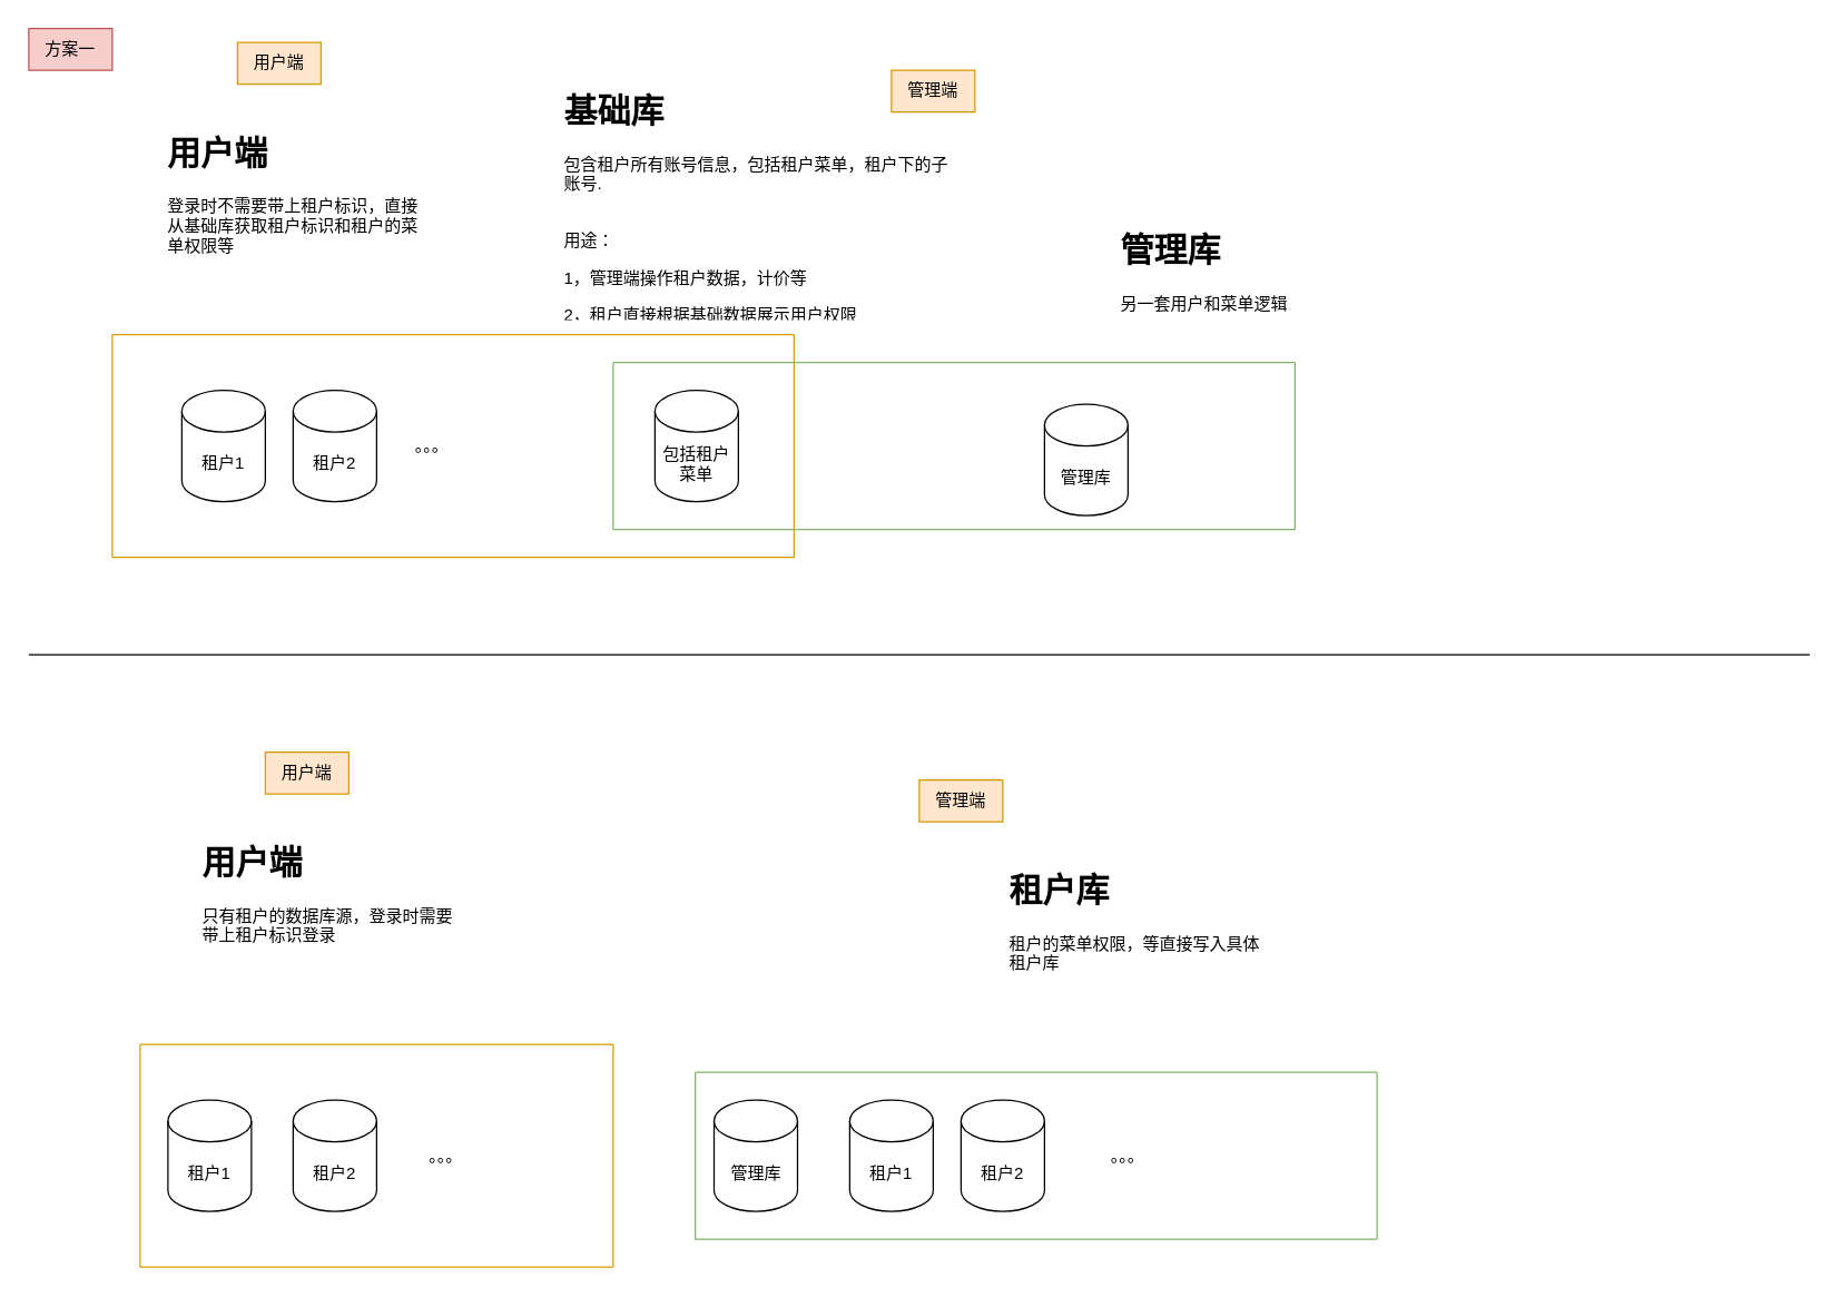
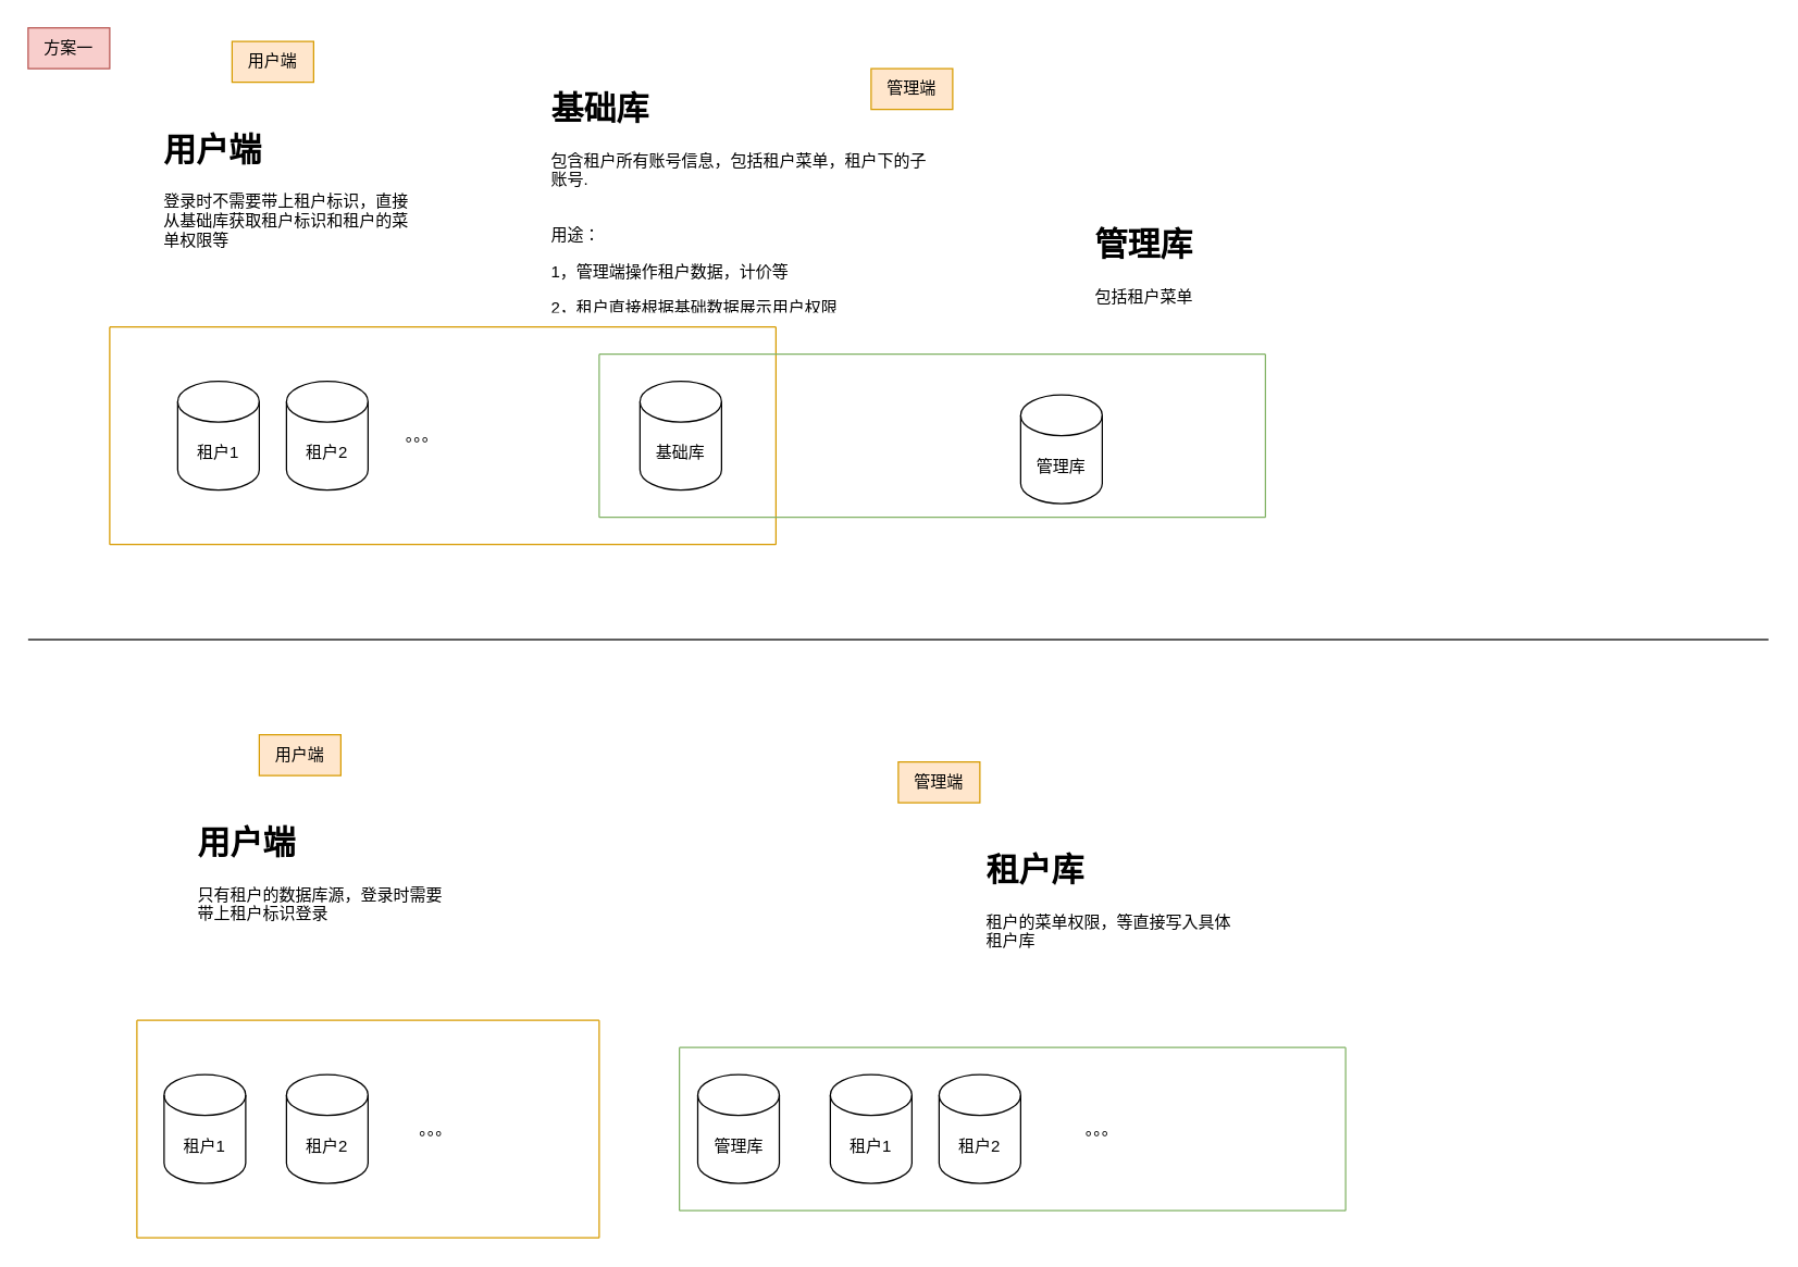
- <mxCell id="34" value="&lt;h1&gt;管理库&lt;/h1&gt;&lt;p&gt;另一套用户和菜单逻辑&lt;/p&gt;" style="text;html=1;strokeColor=none;fillColor=none;spacing=5;spacingTop=-20;whiteSpace=wrap;overflow=hidden;rounded=0;" vertex="1" parent="1"><mxGeometry x="800" y="160" width="190" height="90" as="geometry" /></mxCell>
+ <mxCell id="34" value="&lt;h1&gt;管理库&lt;/h1&gt;&lt;p&gt;包括租户菜单&lt;/p&gt;" style="text;html=1;strokeColor=none;fillColor=none;spacing=5;spacingTop=-20;whiteSpace=wrap;overflow=hidden;rounded=0;" vertex="1" parent="1"><mxGeometry x="800" y="160" width="190" height="90" as="geometry" /></mxCell>
- <mxCell id="4" value="包括租户菜单" style="shape=cylinder3;whiteSpace=wrap;html=1;boundedLbl=1;backgroundOutline=1;size=15;" parent="1" vertex="1"><mxGeometry x="470" y="280" width="60" height="80" as="geometry" /></mxCell>
+ <mxCell id="4" value="基础库" style="shape=cylinder3;whiteSpace=wrap;html=1;boundedLbl=1;backgroundOutline=1;size=15;" parent="1" vertex="1"><mxGeometry x="470" y="280" width="60" height="80" as="geometry" /></mxCell>
